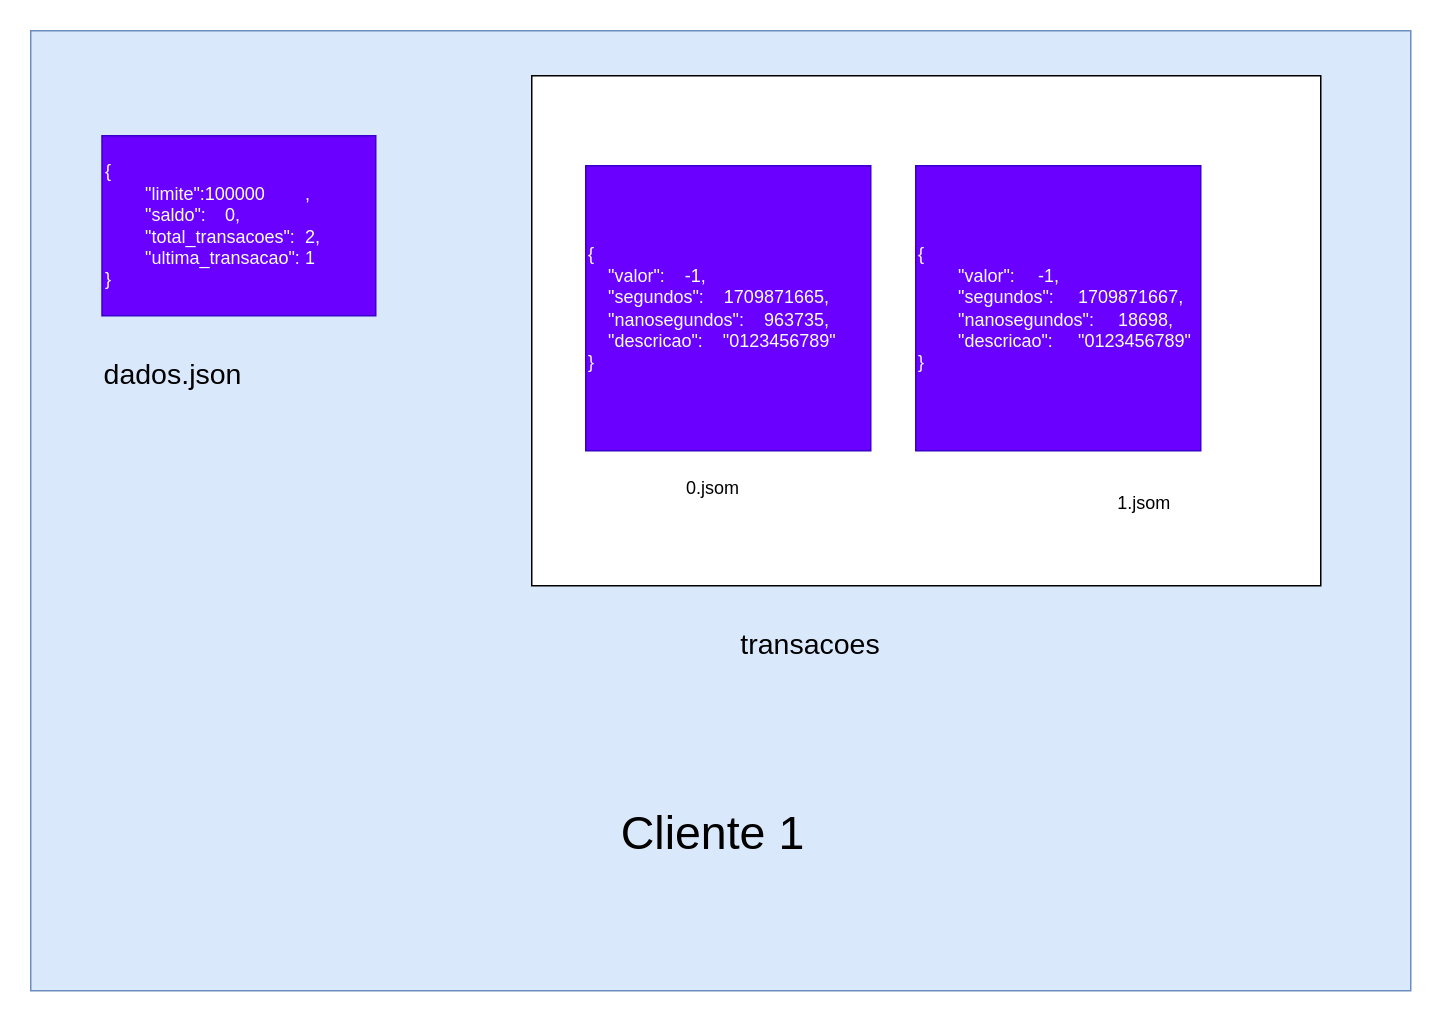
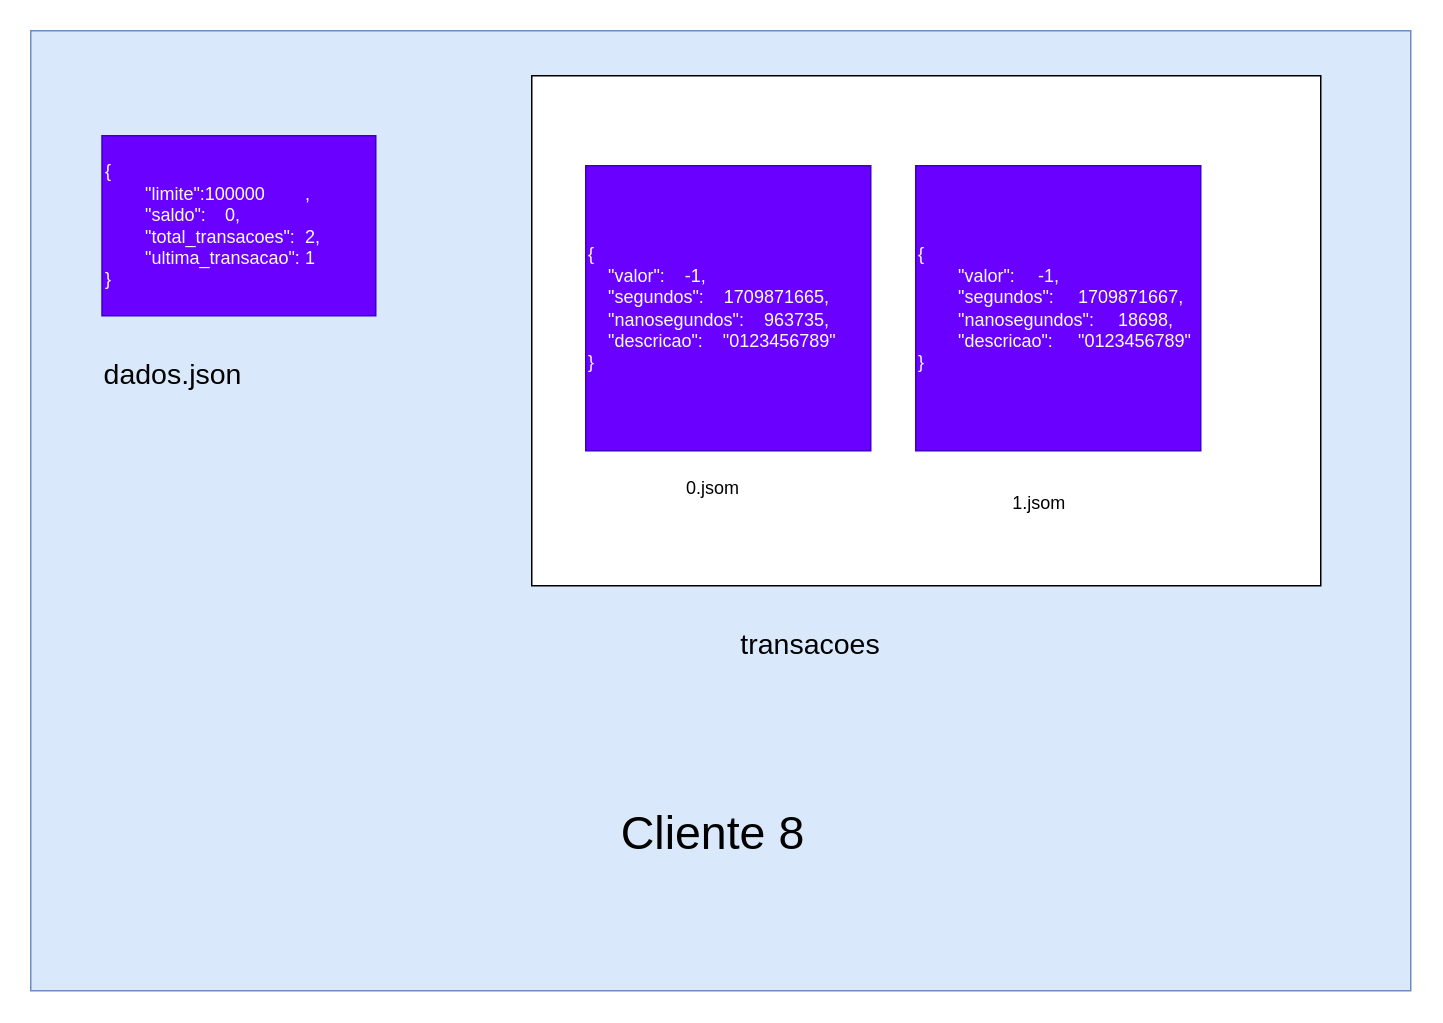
- <mxCell id="11" value="1.jsom" style="text;html=1;align=center;verticalAlign=middle;whiteSpace=wrap;rounded=0;" vertex="1" parent="1"><mxGeometry x="730" y="310" width="65" height="50" as="geometry" /></mxCell>
+ <mxCell id="11" value="1.jsom" style="text;html=1;align=center;verticalAlign=middle;whiteSpace=wrap;rounded=0;" vertex="1" parent="1"><mxGeometry x="660" y="310" width="65" height="50" as="geometry" /></mxCell>
- <mxCell id="3" value="&lt;font style=&quot;font-size: 31px;&quot;&gt;Cliente 1&lt;/font&gt;" style="text;html=1;align=center;verticalAlign=middle;whiteSpace=wrap;rounded=0;" vertex="1" parent="1"><mxGeometry x="410" y="540" width="130" height="30" as="geometry" /></mxCell>
+ <mxCell id="3" value="&lt;font style=&quot;font-size: 31px;&quot;&gt;Cliente 8&lt;/font&gt;" style="text;html=1;align=center;verticalAlign=middle;whiteSpace=wrap;rounded=0;" vertex="1" parent="1"><mxGeometry x="410" y="540" width="130" height="30" as="geometry" /></mxCell>
